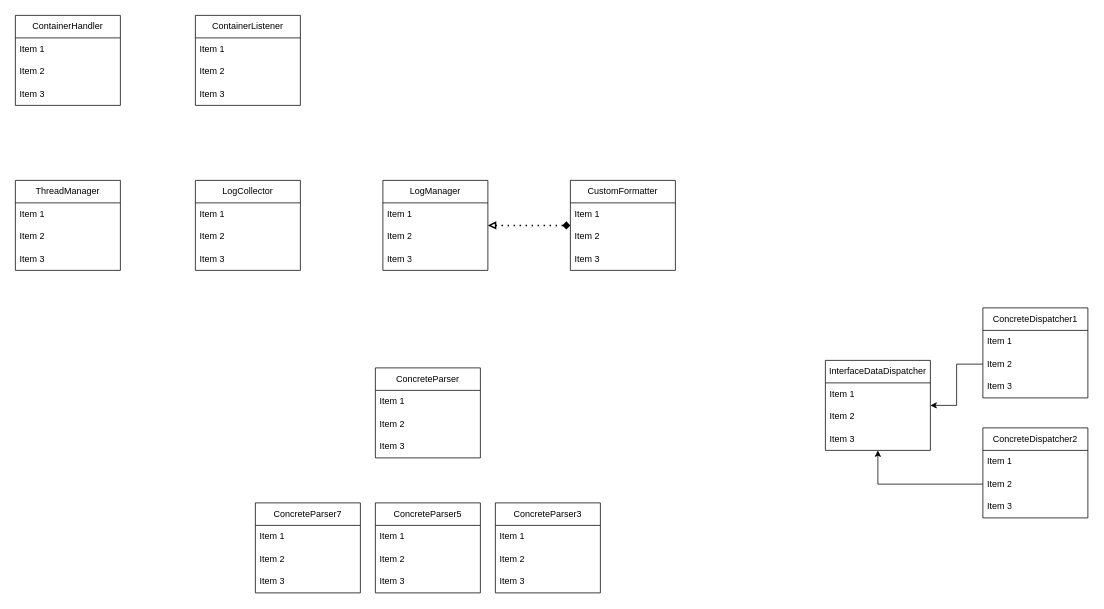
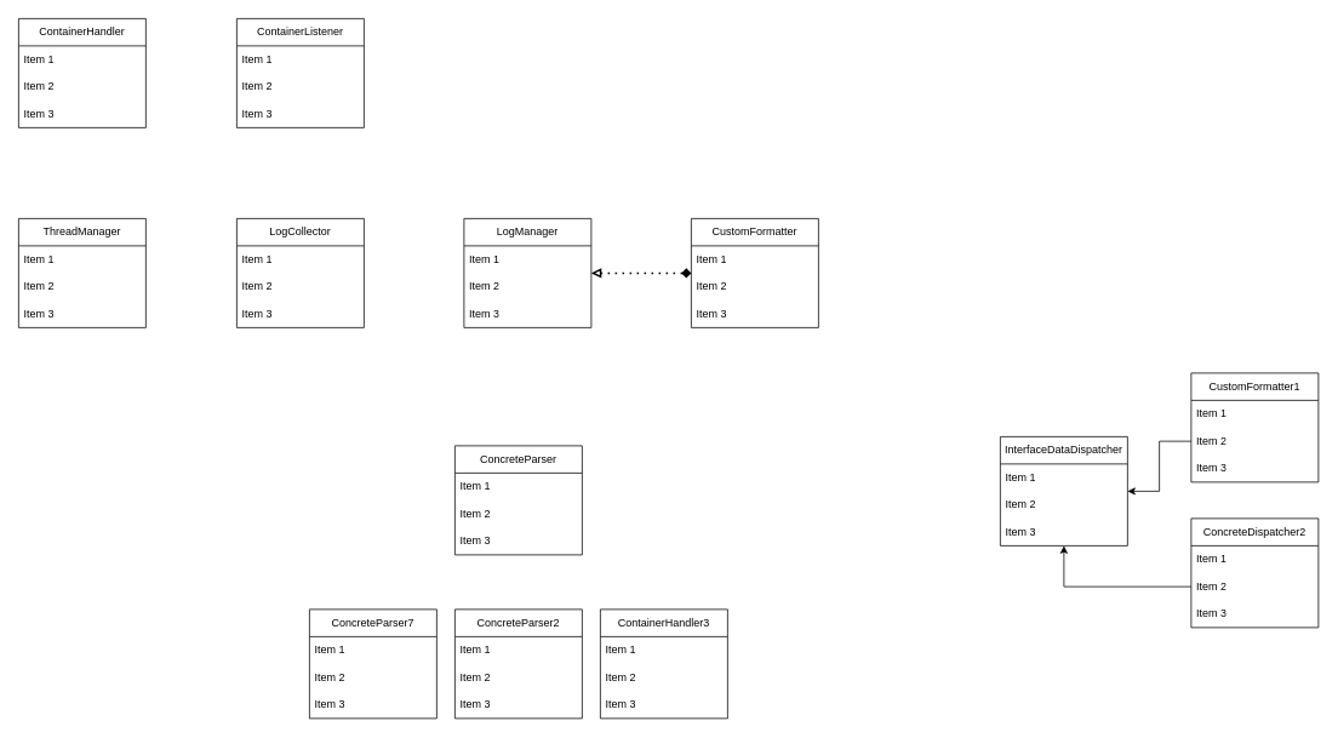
- <mxCell id="30" value="ConcreteDispatcher1" style="swimlane;fontStyle=0;childLayout=stackLayout;horizontal=1;startSize=30;horizontalStack=0;resizeParent=1;resizeParentMax=0;resizeLast=0;collapsible=1;marginBottom=0;whiteSpace=wrap;html=1;" vertex="1" parent="1"><mxGeometry x="1310" y="410" width="140" height="120" as="geometry" /></mxCell>
+ <mxCell id="30" value="CustomFormatter1" style="swimlane;fontStyle=0;childLayout=stackLayout;horizontal=1;startSize=30;horizontalStack=0;resizeParent=1;resizeParentMax=0;resizeLast=0;collapsible=1;marginBottom=0;whiteSpace=wrap;html=1;" vertex="1" parent="1"><mxGeometry x="1310" y="410" width="140" height="120" as="geometry" /></mxCell>
- <mxCell id="18" value="ConcreteParser5" style="swimlane;fontStyle=0;childLayout=stackLayout;horizontal=1;startSize=30;horizontalStack=0;resizeParent=1;resizeParentMax=0;resizeLast=0;collapsible=1;marginBottom=0;whiteSpace=wrap;html=1;" vertex="1" parent="1"><mxGeometry x="500" y="670" width="140" height="120" as="geometry" /></mxCell>
+ <mxCell id="18" value="ConcreteParser2" style="swimlane;fontStyle=0;childLayout=stackLayout;horizontal=1;startSize=30;horizontalStack=0;resizeParent=1;resizeParentMax=0;resizeLast=0;collapsible=1;marginBottom=0;whiteSpace=wrap;html=1;" vertex="1" parent="1"><mxGeometry x="500" y="670" width="140" height="120" as="geometry" /></mxCell>
- <mxCell id="22" value="ConcreteParser3" style="swimlane;fontStyle=0;childLayout=stackLayout;horizontal=1;startSize=30;horizontalStack=0;resizeParent=1;resizeParentMax=0;resizeLast=0;collapsible=1;marginBottom=0;whiteSpace=wrap;html=1;" vertex="1" parent="1"><mxGeometry x="660" y="670" width="140" height="120" as="geometry" /></mxCell>
+ <mxCell id="22" value="ContainerHandler3" style="swimlane;fontStyle=0;childLayout=stackLayout;horizontal=1;startSize=30;horizontalStack=0;resizeParent=1;resizeParentMax=0;resizeLast=0;collapsible=1;marginBottom=0;whiteSpace=wrap;html=1;" vertex="1" parent="1"><mxGeometry x="660" y="670" width="140" height="120" as="geometry" /></mxCell>
